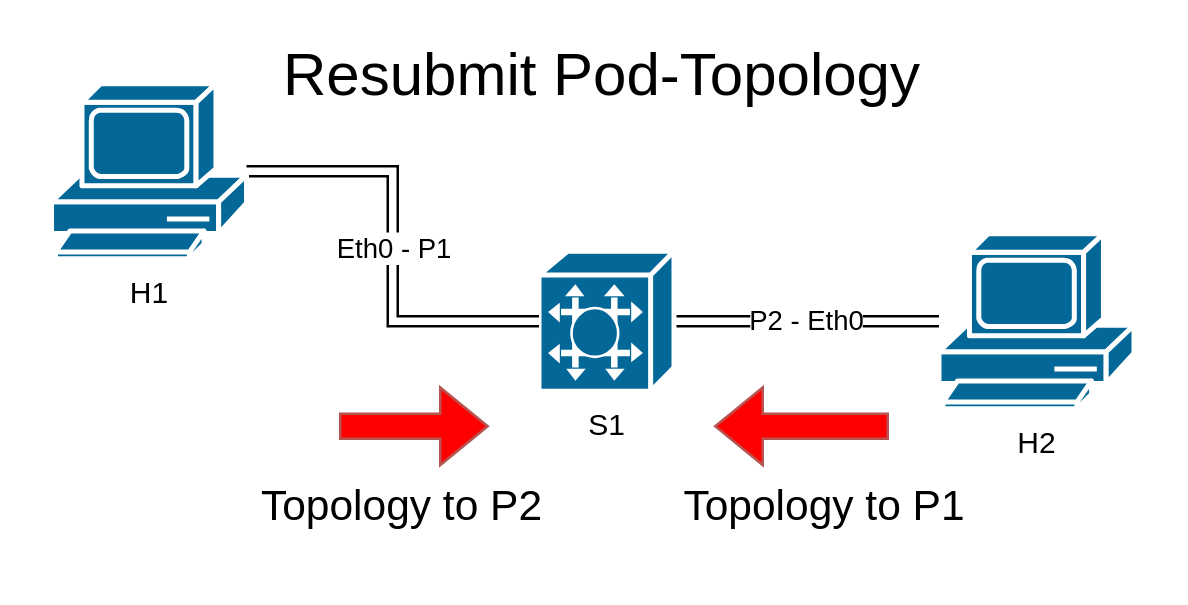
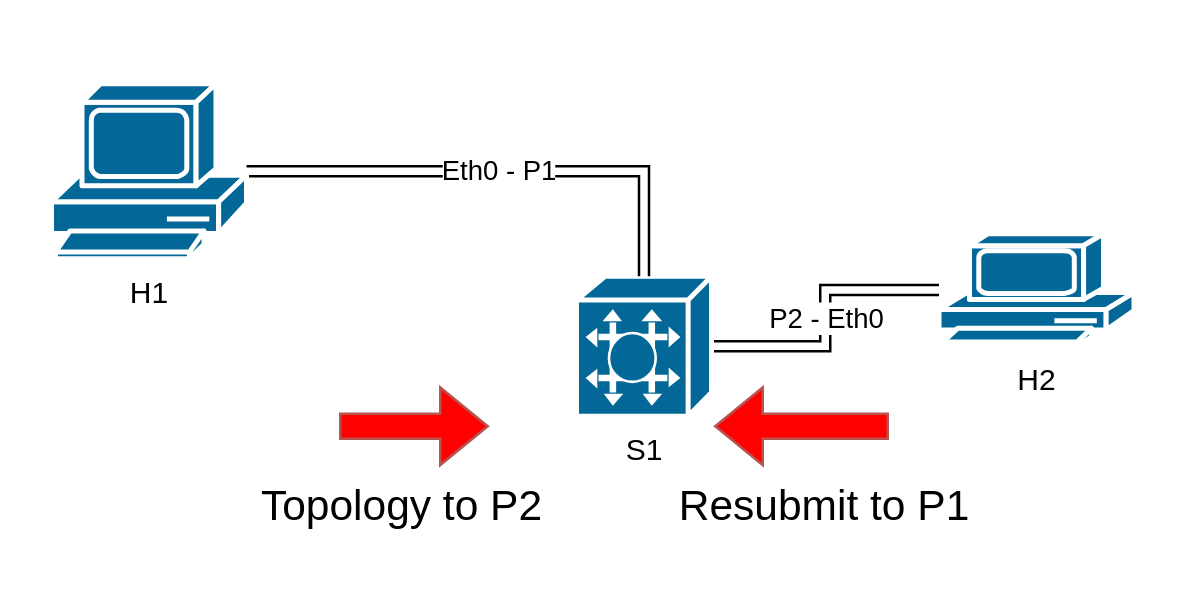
- <mxCell id="7" value="&lt;font style=&quot;font-size: 24px&quot;&gt;Resubmit Pod-Topology&lt;/font&gt;" style="text;html=1;align=center;verticalAlign=middle;resizable=0;points=[];autosize=1;strokeColor=none;fillColor=none;" parent="1" vertex="1"><mxGeometry x="105" y="20" width="270" height="20" as="geometry" /></mxCell>
- <mxCell id="3" value="&lt;div&gt;S1&lt;/div&gt;" style="shape=mxgraph.cisco.switches.programmable_switch;sketch=0;html=1;pointerEvents=1;dashed=0;fillColor=#036897;strokeColor=#ffffff;strokeWidth=2;verticalLabelPosition=bottom;verticalAlign=top;align=center;outlineConnect=0;" parent="1" vertex="1"><mxGeometry x="215" y="100" width="54" height="56" as="geometry" /></mxCell>
+ <mxCell id="3" value="&lt;div&gt;S1&lt;/div&gt;" style="shape=mxgraph.cisco.switches.programmable_switch;sketch=0;html=1;pointerEvents=1;dashed=0;fillColor=#036897;strokeColor=#ffffff;strokeWidth=2;verticalLabelPosition=bottom;verticalAlign=top;align=center;outlineConnect=0;" parent="1" vertex="1"><mxGeometry x="230" y="110" width="54" height="56" as="geometry" /></mxCell>
- <mxCell id="6" value="H2" style="shape=mxgraph.cisco.computers_and_peripherals.pc;sketch=0;html=1;pointerEvents=1;dashed=0;fillColor=#036897;strokeColor=#ffffff;strokeWidth=2;verticalLabelPosition=bottom;verticalAlign=top;align=center;outlineConnect=0;" parent="1" vertex="1"><mxGeometry x="375" y="93" width="78" height="70" as="geometry" /></mxCell>
+ <mxCell id="6" value="H2" style="shape=mxgraph.cisco.computers_and_peripherals.pc;sketch=0;html=1;pointerEvents=1;dashed=0;fillColor=#036897;strokeColor=#ffffff;strokeWidth=2;verticalLabelPosition=bottom;verticalAlign=top;align=center;outlineConnect=0;" parent="1" vertex="1"><mxGeometry x="375" y="93" width="78" height="45" as="geometry" /></mxCell>
- <mxCell id="11" value="&lt;font style=&quot;font-size: 17px&quot;&gt;Topology to P1&lt;br&gt;&lt;/font&gt;" style="text;html=1;align=center;verticalAlign=middle;resizable=0;points=[];autosize=1;strokeColor=none;fillColor=none;fontSize=24;" parent="1" vertex="1"><mxGeometry x="264" y="180" width="130" height="40" as="geometry" /></mxCell>
+ <mxCell id="11" value="&lt;font style=&quot;font-size: 17px&quot;&gt;Resubmit to P1&lt;br&gt;&lt;/font&gt;" style="text;html=1;align=center;verticalAlign=middle;resizable=0;points=[];autosize=1;strokeColor=none;fillColor=none;fontSize=24;" parent="1" vertex="1"><mxGeometry x="264" y="180" width="130" height="40" as="geometry" /></mxCell>
